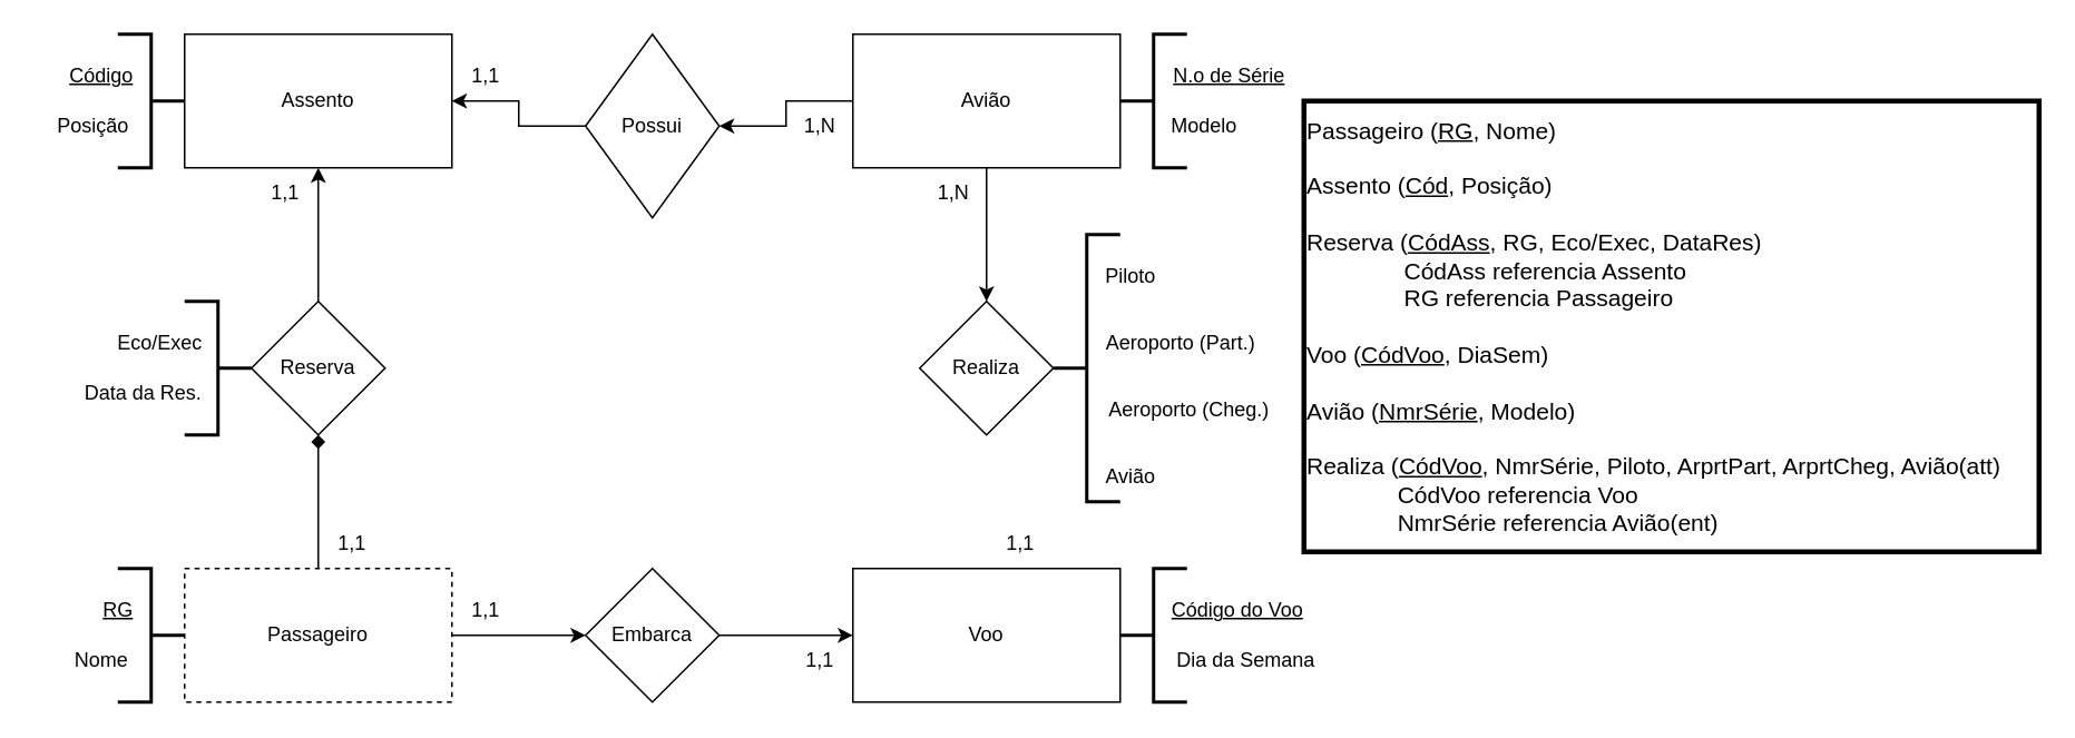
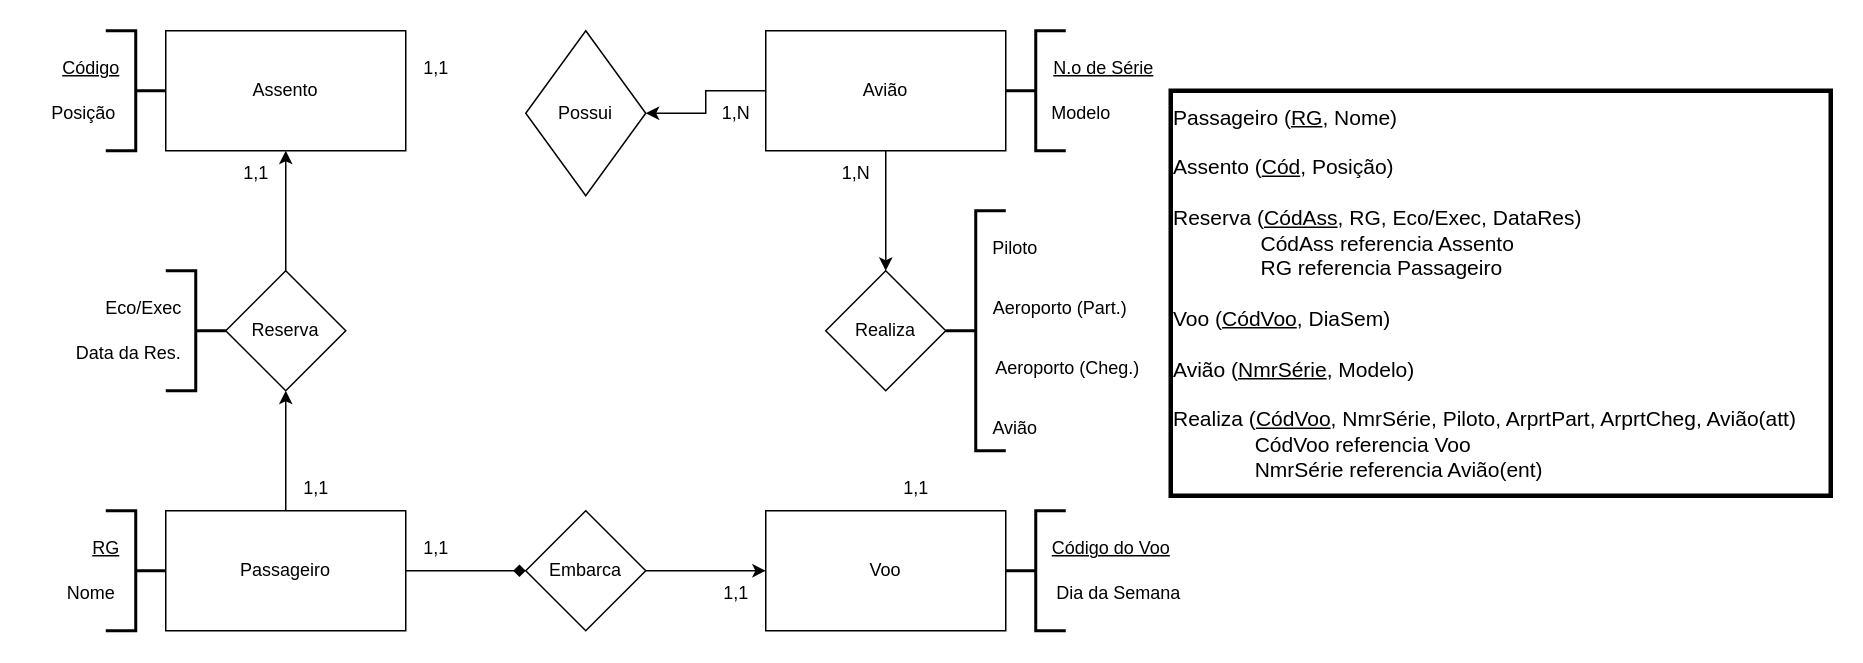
- <mxCell id="10" style="edgeStyle=orthogonalEdgeStyle;rounded=0;orthogonalLoop=1;jettySize=auto;html=1;entryX=1;entryY=0.5;entryDx=0;entryDy=0;" edge="1" parent="1" source="11" target="8"><mxGeometry relative="1" as="geometry" /></mxCell>
- <mxCell id="2" style="edgeStyle=orthogonalEdgeStyle;rounded=0;orthogonalLoop=1;jettySize=auto;html=1;entryX=0.5;entryY=1;entryDx=0;entryDy=0;endArrow=diamond;" edge="1" parent="1" source="4" target="14"><mxGeometry relative="1" as="geometry" /></mxCell>
+ <mxCell id="2" style="edgeStyle=orthogonalEdgeStyle;rounded=0;orthogonalLoop=1;jettySize=auto;html=1;entryX=0.5;entryY=1;entryDx=0;entryDy=0;" edge="1" parent="1" source="4" target="14"><mxGeometry relative="1" as="geometry" /></mxCell>
- <mxCell id="4" value="Passageiro" style="rounded=0;whiteSpace=wrap;html=1;dashed=1;" vertex="1" parent="1"><mxGeometry x="110" y="340" width="160" height="80" as="geometry" /></mxCell>
+ <mxCell id="4" value="Passageiro" style="rounded=0;whiteSpace=wrap;html=1;" vertex="1" parent="1"><mxGeometry x="110" y="340" width="160" height="80" as="geometry" /></mxCell>
- <mxCell id="3" style="edgeStyle=orthogonalEdgeStyle;rounded=0;orthogonalLoop=1;jettySize=auto;html=1;entryX=0;entryY=0.5;entryDx=0;entryDy=0;" edge="1" parent="1" source="4" target="16"><mxGeometry relative="1" as="geometry" /></mxCell>
+ <mxCell id="3" style="edgeStyle=orthogonalEdgeStyle;rounded=0;orthogonalLoop=1;jettySize=auto;html=1;entryX=0;entryY=0.5;entryDx=0;entryDy=0;endArrow=diamond;" edge="1" parent="1" source="4" target="16"><mxGeometry relative="1" as="geometry" /></mxCell>
